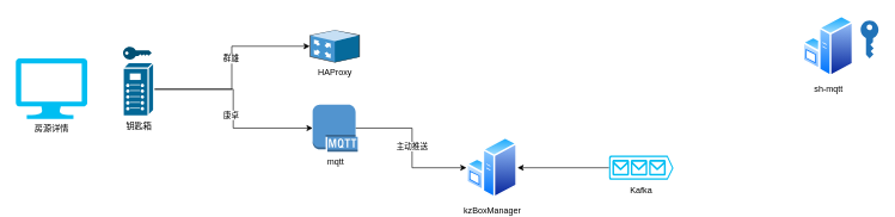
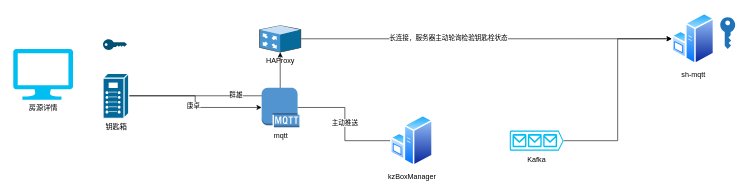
+ <mxCell id="10" style="edgeStyle=orthogonalEdgeStyle;rounded=0;orthogonalLoop=1;jettySize=auto;html=1;entryX=0;entryY=0.5;entryDx=0;entryDy=0;" edge="1" parent="1" source="12" target="8"><mxGeometry relative="1" as="geometry" /></mxCell>
+ <mxCell id="11" value="长连接，服务器主动轮询检验钥匙栓状态" style="edgeLabel;html=1;align=center;verticalAlign=middle;resizable=0;points=[];" vertex="1" connectable="0" parent="10"><mxGeometry x="-0.208" y="3" relative="1" as="geometry"><mxPoint as="offset" /></mxGeometry></mxCell>
- <mxCell id="15" value="钥匙箱" style="shape=mxgraph.cisco.misc.breakout_box;html=1;pointerEvents=1;dashed=0;fillColor=#036897;strokeColor=#ffffff;strokeWidth=2;verticalLabelPosition=bottom;verticalAlign=top;align=center;outlineConnect=0;" vertex="1" parent="1"><mxGeometry x="170" y="87" width="43" height="75" as="geometry" /></mxCell>
+ <mxCell id="15" value="钥匙箱" style="shape=mxgraph.cisco.misc.breakout_box;html=1;pointerEvents=1;dashed=0;fillColor=#036897;strokeColor=#ffffff;strokeWidth=2;verticalLabelPosition=bottom;verticalAlign=top;align=center;outlineConnect=0;" vertex="1" parent="1"><mxGeometry x="170" y="122" width="43" height="75" as="geometry" /></mxCell>
- <mxCell id="13" value="主动推送" style="edgeStyle=orthogonalEdgeStyle;rounded=0;orthogonalLoop=1;jettySize=auto;html=1;exitX=0.95;exitY=0.5;exitDx=0;exitDy=0;exitPerimeter=0;" edge="1" parent="1" source="14" target="16"><mxGeometry relative="1" as="geometry" /></mxCell>
+ <mxCell id="13" value="主动推送" style="edgeStyle=orthogonalEdgeStyle;rounded=0;orthogonalLoop=1;jettySize=auto;html=1;exitX=0.95;exitY=0.5;exitDx=0;exitDy=0;exitPerimeter=0;endArrow=none;" edge="1" parent="1" source="14" target="16"><mxGeometry relative="1" as="geometry" /></mxCell>
- <mxCell id="17" style="edgeStyle=orthogonalEdgeStyle;rounded=0;orthogonalLoop=1;jettySize=auto;html=1;" edge="1" parent="1" source="18" target="16"><mxGeometry relative="1" as="geometry" /></mxCell>
+ <mxCell id="17" style="edgeStyle=orthogonalEdgeStyle;rounded=0;orthogonalLoop=1;jettySize=auto;html=1;entryX=0;entryY=0.5;entryDx=0;entryDy=0;" edge="1" parent="1" source="18" target="8"><mxGeometry relative="1" as="geometry" /></mxCell>
